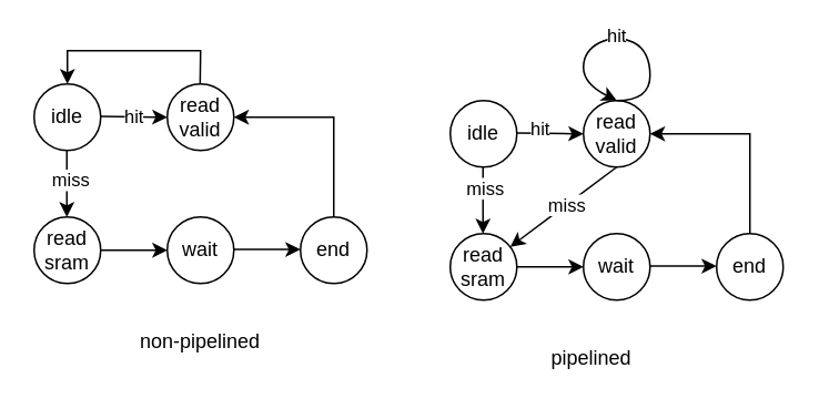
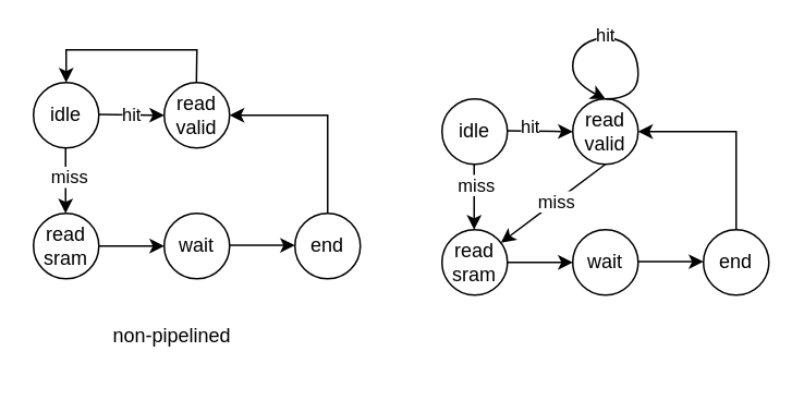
- <mxCell id="15" value="non-pipelined" style="text;strokeColor=none;align=center;fillColor=none;html=1;verticalAlign=middle;whiteSpace=wrap;rounded=0;" vertex="1" parent="1"><mxGeometry x="65" y="190" width="110" height="30" as="geometry" /></mxCell>
+ <mxCell id="15" value="non-pipelined" style="text;strokeColor=none;align=center;fillColor=none;html=1;verticalAlign=middle;whiteSpace=wrap;rounded=0;" vertex="1" parent="1"><mxGeometry x="50" y="190" width="110" height="30" as="geometry" /></mxCell>
- <mxCell id="28" value="pipelined" style="text;strokeColor=none;align=center;fillColor=none;html=1;verticalAlign=middle;whiteSpace=wrap;rounded=0;" vertex="1" parent="1"><mxGeometry x="300" y="200" width="110" height="30" as="geometry" /></mxCell>
